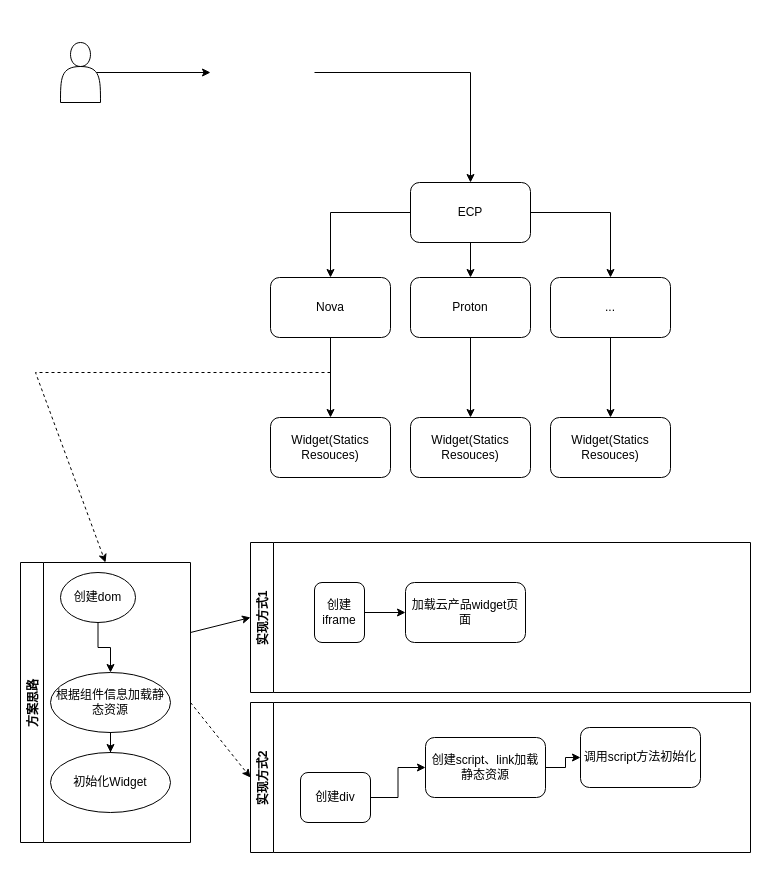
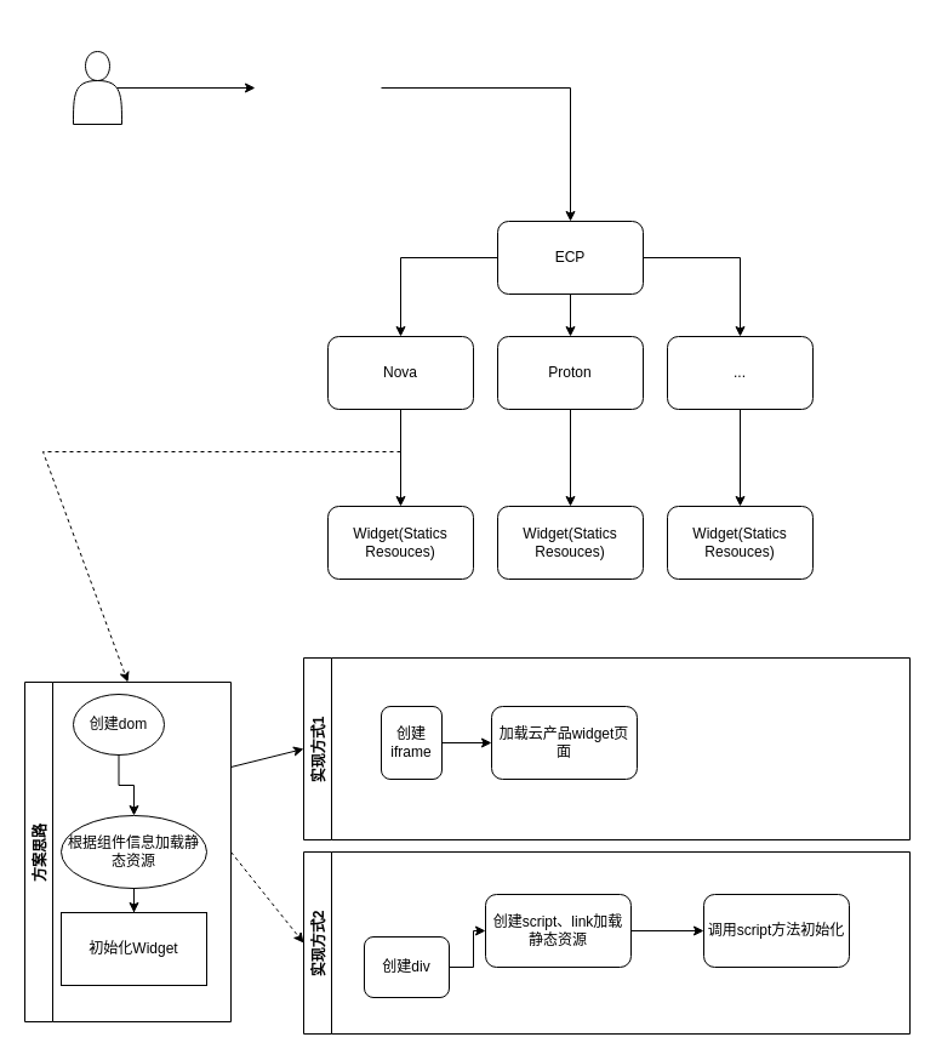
- <mxCell id="36" value="调用script方法初始化" style="whiteSpace=wrap;html=1;rounded=1;" vertex="1" parent="31"><mxGeometry x="330" y="25" width="120" height="60" as="geometry" /></mxCell>
+ <mxCell id="36" value="调用script方法初始化" style="whiteSpace=wrap;html=1;rounded=1;" vertex="1" parent="31"><mxGeometry x="330" y="35" width="120" height="60" as="geometry" /></mxCell>
- <mxCell id="35" value="创建script、link加载静态资源" style="whiteSpace=wrap;html=1;rounded=1;" vertex="1" parent="31"><mxGeometry x="175" y="35" width="120" height="60" as="geometry" /></mxCell>
+ <mxCell id="35" value="创建script、link加载静态资源" style="whiteSpace=wrap;html=1;rounded=1;" vertex="1" parent="31"><mxGeometry x="150" y="35" width="120" height="60" as="geometry" /></mxCell>
- <mxCell id="24" value="初始化Widget" style="ellipse;whiteSpace=wrap;html=1;" vertex="1" parent="20"><mxGeometry x="30" y="190" width="120" height="60" as="geometry" /></mxCell>
+ <mxCell id="24" value="初始化Widget" style="whiteSpace=wrap;html=1;rounded=0;" vertex="1" parent="20"><mxGeometry x="30" y="190" width="120" height="60" as="geometry" /></mxCell>
